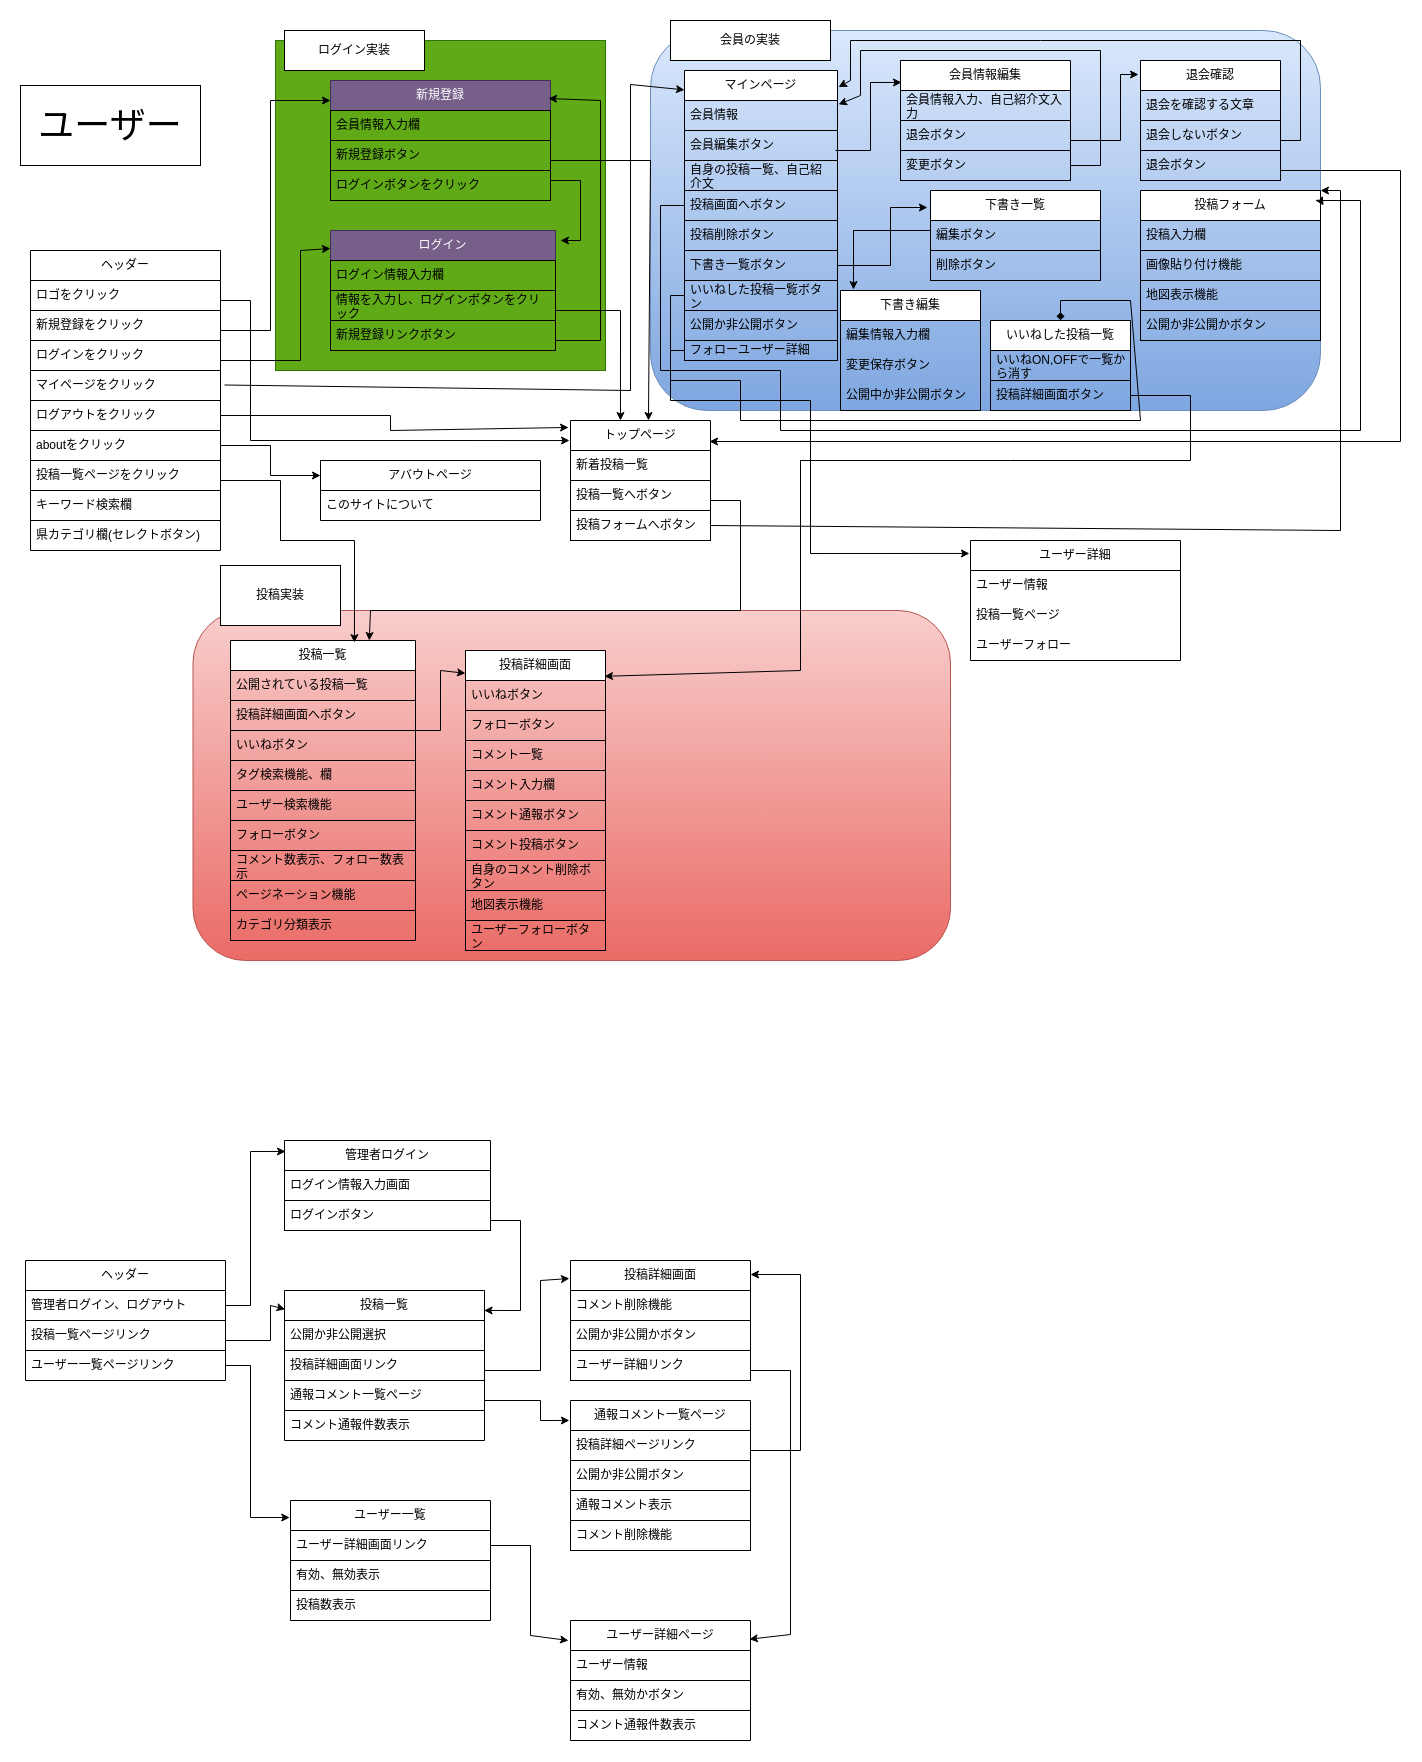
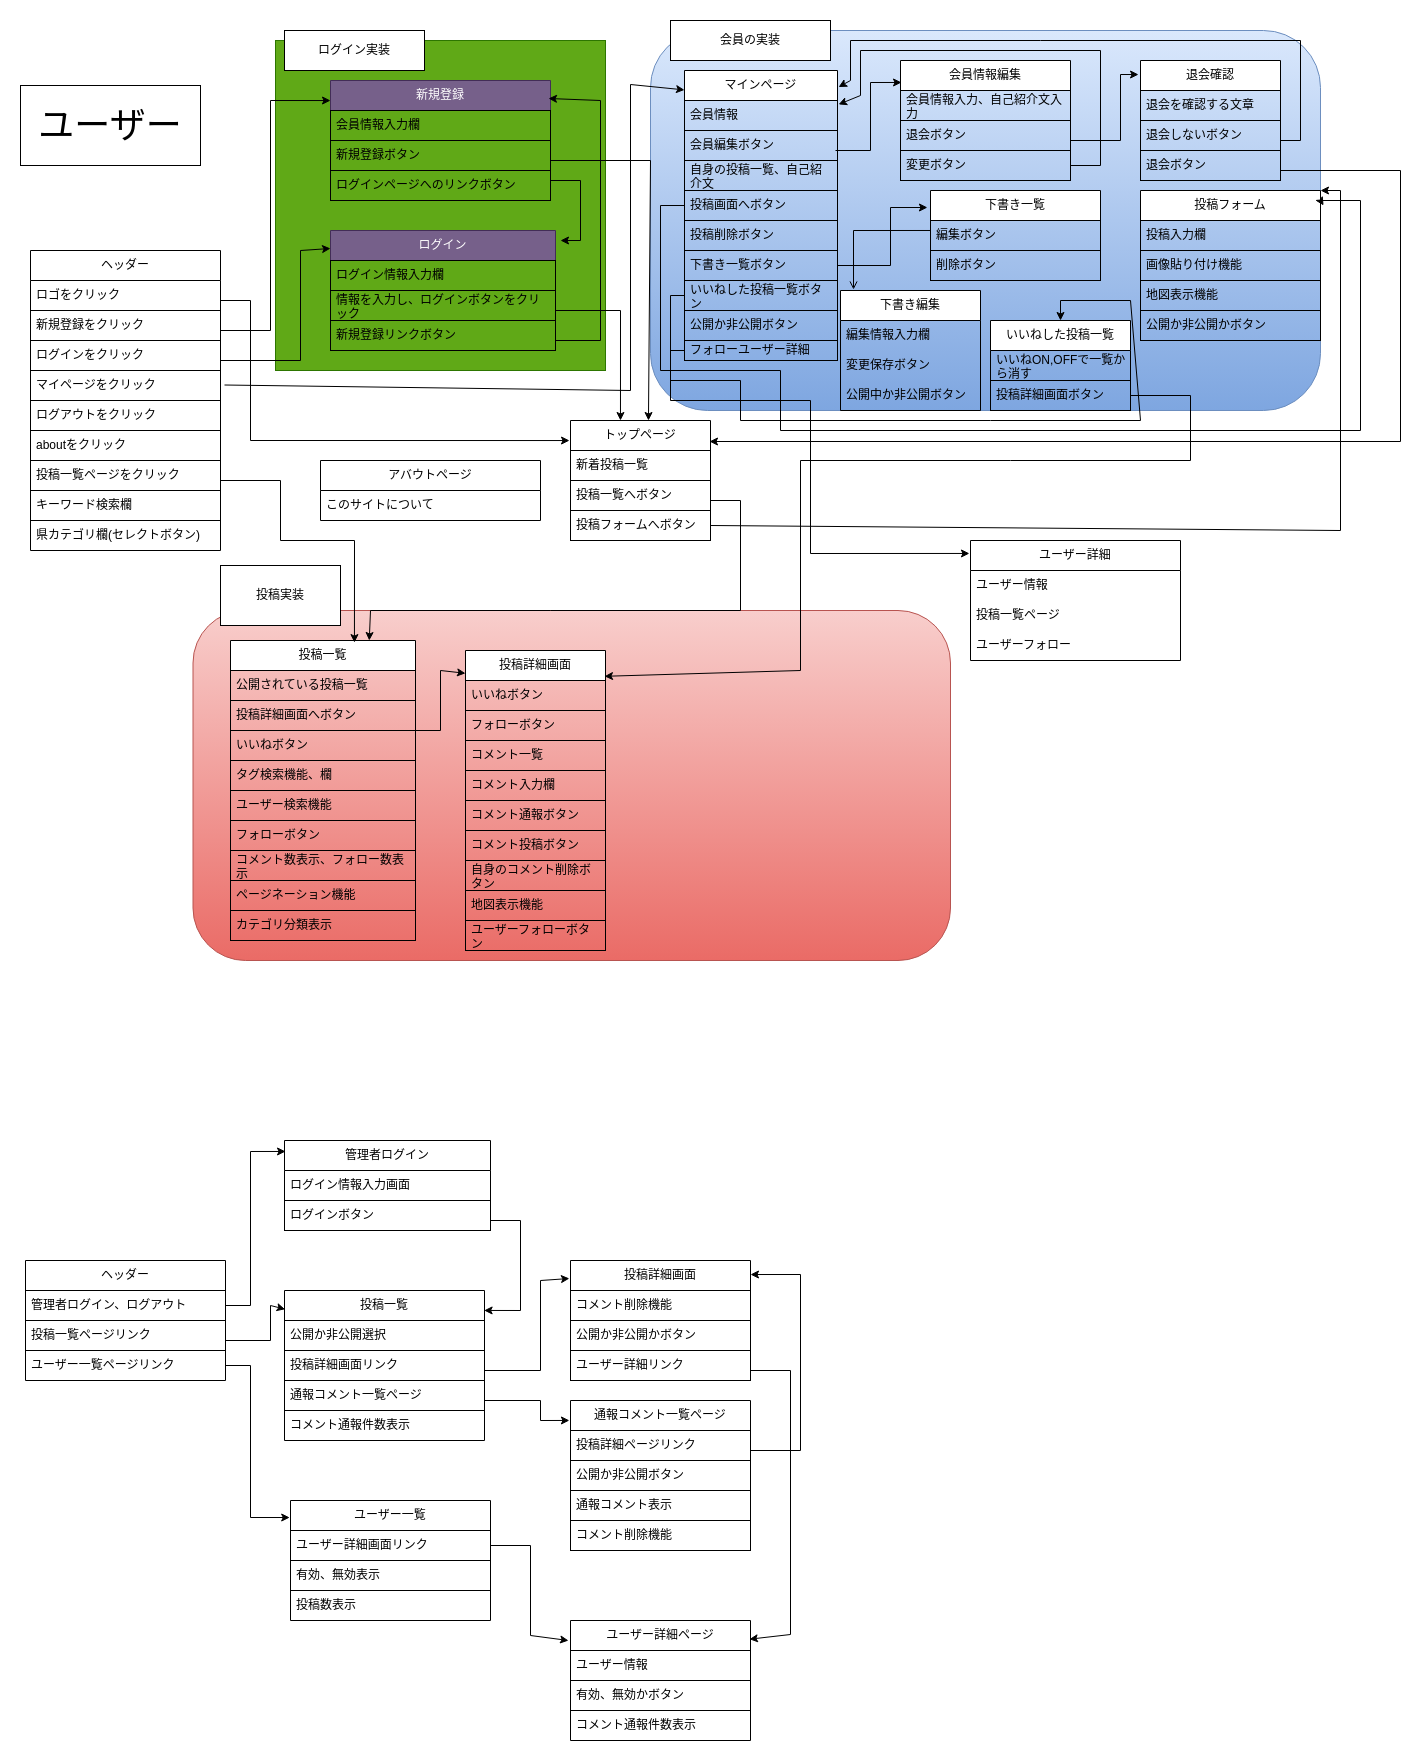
- <mxCell id="17" value="ログインボタンをクリック" style="text;strokeColor=default;fillColor=none;align=left;verticalAlign=middle;spacingLeft=4;spacingRight=4;overflow=hidden;points=[[0,0.5],[1,0.5]];portConstraint=eastwest;rotatable=0;whiteSpace=wrap;html=1;" parent="14" vertex="1"><mxGeometry y="90" width="220" height="30" as="geometry" /></mxCell>
+ <mxCell id="17" value="ログインページへのリンクボタン" style="text;strokeColor=default;fillColor=none;align=left;verticalAlign=middle;spacingLeft=4;spacingRight=4;overflow=hidden;points=[[0,0.5],[1,0.5]];portConstraint=eastwest;rotatable=0;whiteSpace=wrap;html=1;" parent="14" vertex="1"><mxGeometry y="90" width="220" height="30" as="geometry" /></mxCell>
- <mxCell id="71" value="" style="endArrow=classic;html=1;rounded=0;exitX=0;exitY=0.333;exitDx=0;exitDy=0;exitPerimeter=0;entryX=0.093;entryY=-0.008;entryDx=0;entryDy=0;entryPerimeter=0;" parent="1" source="65" target="67" edge="1"><mxGeometry width="50" height="50" relative="1" as="geometry"><mxPoint x="1000" y="360" as="sourcePoint" /><mxPoint x="850" y="280" as="targetPoint" /><Array as="points"><mxPoint x="853" y="230" /></Array></mxGeometry></mxCell>
+ <mxCell id="71" value="" style="endArrow=open;html=1;rounded=0;exitX=0;exitY=0.333;exitDx=0;exitDy=0;exitPerimeter=0;entryX=0.093;entryY=-0.008;entryDx=0;entryDy=0;entryPerimeter=0;" parent="1" source="65" target="67" edge="1"><mxGeometry width="50" height="50" relative="1" as="geometry"><mxPoint x="1000" y="360" as="sourcePoint" /><mxPoint x="850" y="280" as="targetPoint" /><Array as="points"><mxPoint x="853" y="230" /></Array></mxGeometry></mxCell>
- <mxCell id="82" value="" style="endArrow=diamond;html=1;rounded=0;entryX=0.5;entryY=0;entryDx=0;entryDy=0;exitX=0;exitY=0.5;exitDx=0;exitDy=0;" parent="1" source="43" target="72" edge="1"><mxGeometry width="50" height="50" relative="1" as="geometry"><mxPoint x="730" y="420" as="sourcePoint" /><mxPoint x="1010" y="330" as="targetPoint" /><Array as="points"><mxPoint x="670" y="295" /><mxPoint x="670" y="380" /><mxPoint x="740" y="380" /><mxPoint x="740" y="420" /><mxPoint x="990" y="420" /><mxPoint x="1140" y="420" /><mxPoint x="1130" y="300" /><mxPoint x="1060" y="300" /></Array></mxGeometry></mxCell>
+ <mxCell id="82" value="" style="endArrow=classic;html=1;rounded=0;entryX=0.5;entryY=0;entryDx=0;entryDy=0;exitX=0;exitY=0.5;exitDx=0;exitDy=0;" parent="1" source="43" target="72" edge="1"><mxGeometry width="50" height="50" relative="1" as="geometry"><mxPoint x="730" y="420" as="sourcePoint" /><mxPoint x="1010" y="330" as="targetPoint" /><Array as="points"><mxPoint x="670" y="295" /><mxPoint x="670" y="380" /><mxPoint x="740" y="380" /><mxPoint x="740" y="420" /><mxPoint x="990" y="420" /><mxPoint x="1140" y="420" /><mxPoint x="1130" y="300" /><mxPoint x="1060" y="300" /></Array></mxGeometry></mxCell>
- <mxCell id="34" value="" style="endArrow=classic;html=1;rounded=0;exitX=1;exitY=0.5;exitDx=0;exitDy=0;entryX=-0.014;entryY=0.058;entryDx=0;entryDy=0;entryPerimeter=0;" parent="1" source="8" target="30" edge="1"><mxGeometry width="50" height="50" relative="1" as="geometry"><mxPoint x="220" y="410" as="sourcePoint" /><mxPoint x="560" y="420" as="targetPoint" /><Array as="points"><mxPoint x="390" y="415" /><mxPoint x="390" y="430" /></Array></mxGeometry></mxCell>
- <mxCell id="29" value="" style="endArrow=classic;html=1;rounded=0;exitX=1;exitY=0.5;exitDx=0;exitDy=0;entryX=0;entryY=0.25;entryDx=0;entryDy=0;" parent="1" source="9" target="27" edge="1"><mxGeometry width="50" height="50" relative="1" as="geometry"><mxPoint x="290" y="580" as="sourcePoint" /><mxPoint x="270" y="490" as="targetPoint" /><Array as="points"><mxPoint x="270" y="445" /><mxPoint x="270" y="475" /></Array></mxGeometry></mxCell>
